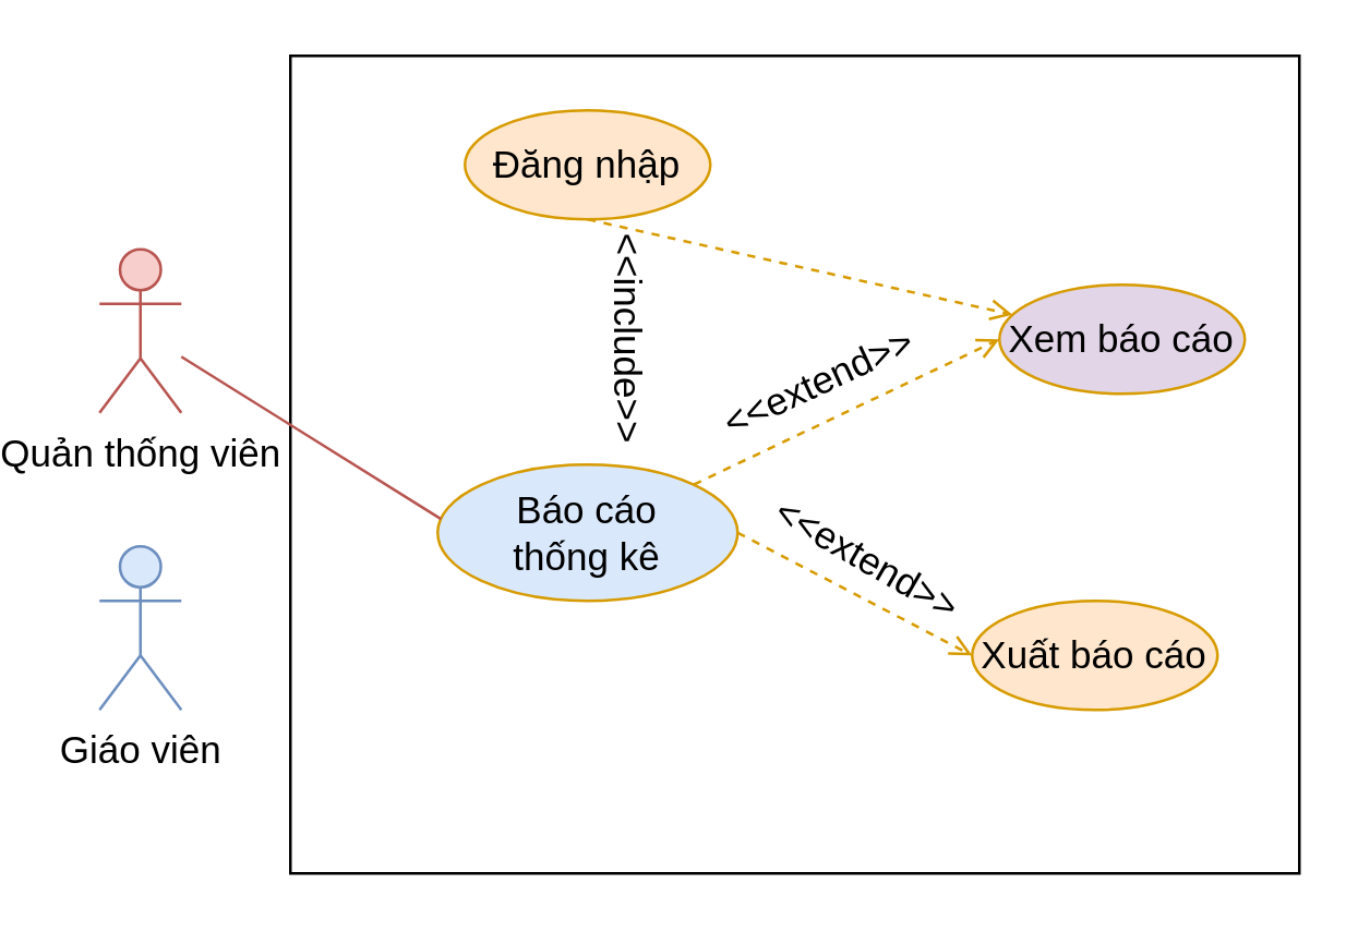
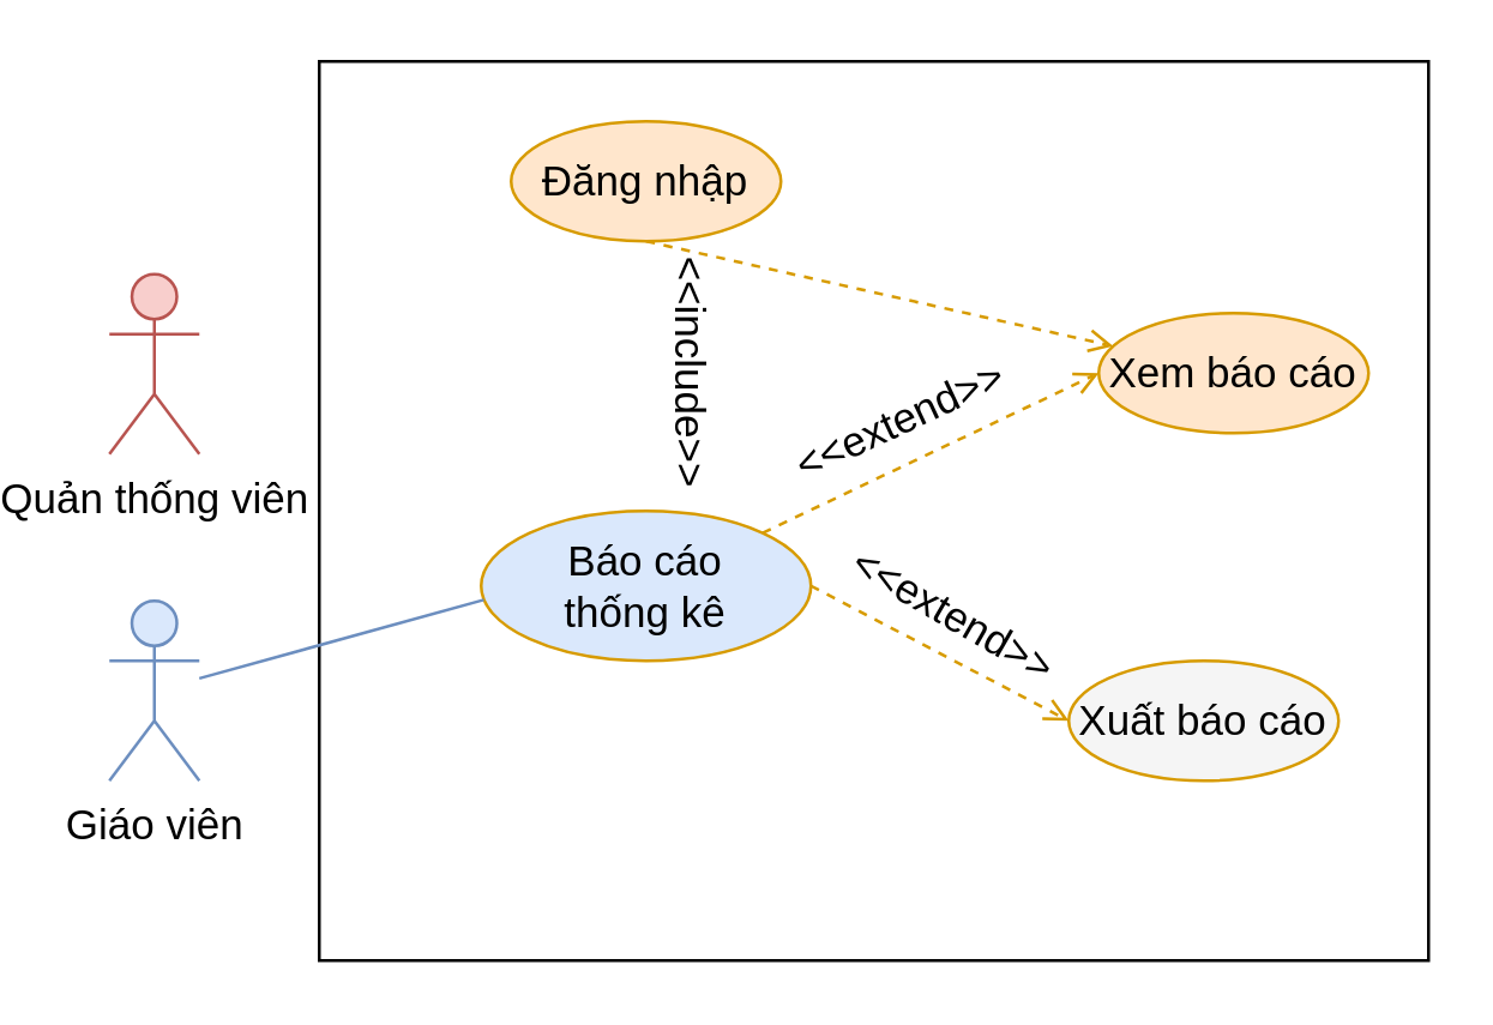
- <mxCell id="6" value="Xem báo cáo" style="ellipse;whiteSpace=wrap;html=1;fillColor=#e1d5e7;strokeColor=#d79b00;fontSize=14;" parent="1" vertex="1"><mxGeometry x="350" y="104" width="90" height="40" as="geometry" /></mxCell>
+ <mxCell id="6" value="Xem báo cáo" style="ellipse;whiteSpace=wrap;html=1;fillColor=#ffe6cc;strokeColor=#d79b00;fontSize=14;" parent="1" vertex="1"><mxGeometry x="350" y="104" width="90" height="40" as="geometry" /></mxCell>
- <mxCell id="10" style="rounded=0;orthogonalLoop=1;jettySize=auto;html=1;entryX=0.011;entryY=0.399;entryDx=0;entryDy=0;fillColor=#f8cecc;strokeColor=#b85450;fontSize=14;entryPerimeter=0;endArrow=none;startFill=0;" parent="1" source="11" target="3" edge="1"><mxGeometry relative="1" as="geometry"><mxPoint x="144" y="195" as="targetPoint" /></mxGeometry></mxCell>
+ <mxCell id="15" style="rounded=0;orthogonalLoop=1;jettySize=auto;html=1;entryX=0.008;entryY=0.593;entryDx=0;entryDy=0;fillColor=#dae8fc;strokeColor=#6c8ebf;entryPerimeter=0;endArrow=none;startFill=0;" parent="1" source="16" target="3" edge="1"><mxGeometry relative="1" as="geometry" /></mxCell>
- <mxCell id="7" value="Xuất báo cáo" style="ellipse;whiteSpace=wrap;html=1;fillColor=#ffe6cc;strokeColor=#d79b00;fontSize=14;" parent="1" vertex="1"><mxGeometry x="340" y="220" width="90" height="40" as="geometry" /></mxCell>
+ <mxCell id="7" value="Xuất báo cáo" style="ellipse;whiteSpace=wrap;html=1;fillColor=#f5f5f5;strokeColor=#d79b00;fontSize=14;" parent="1" vertex="1"><mxGeometry x="340" y="220" width="90" height="40" as="geometry" /></mxCell>
